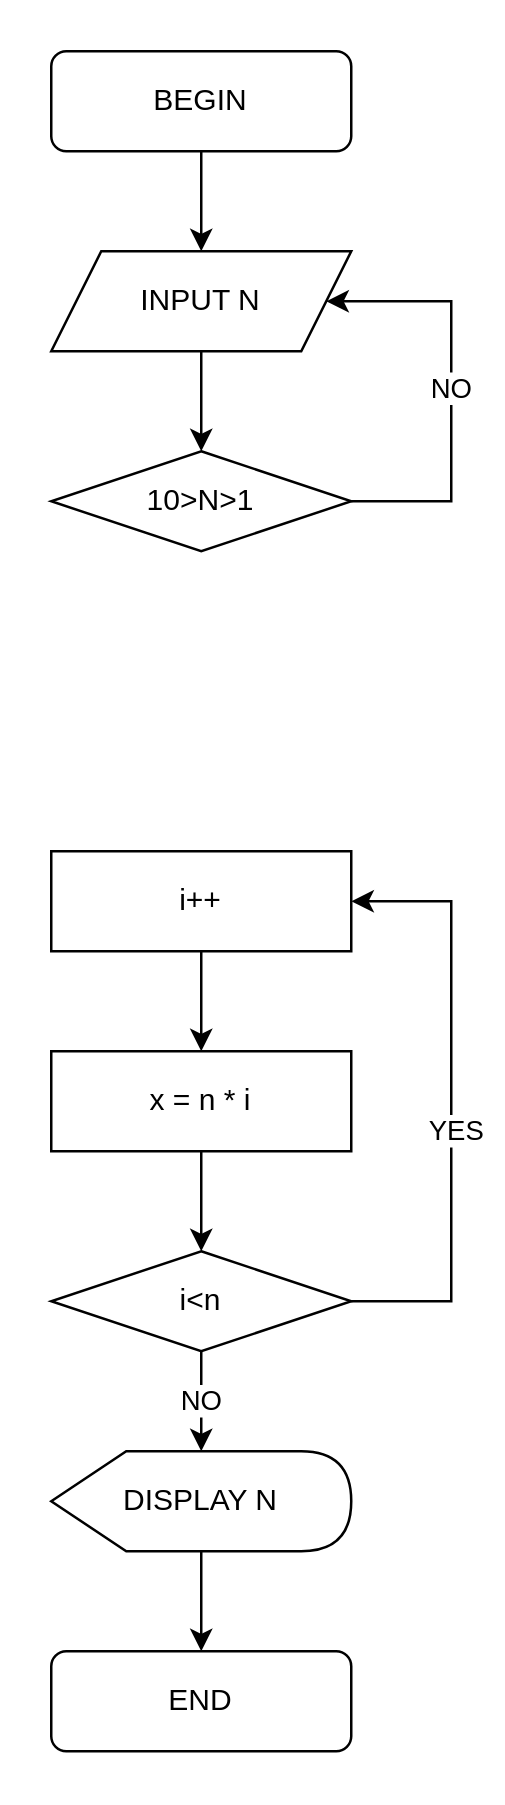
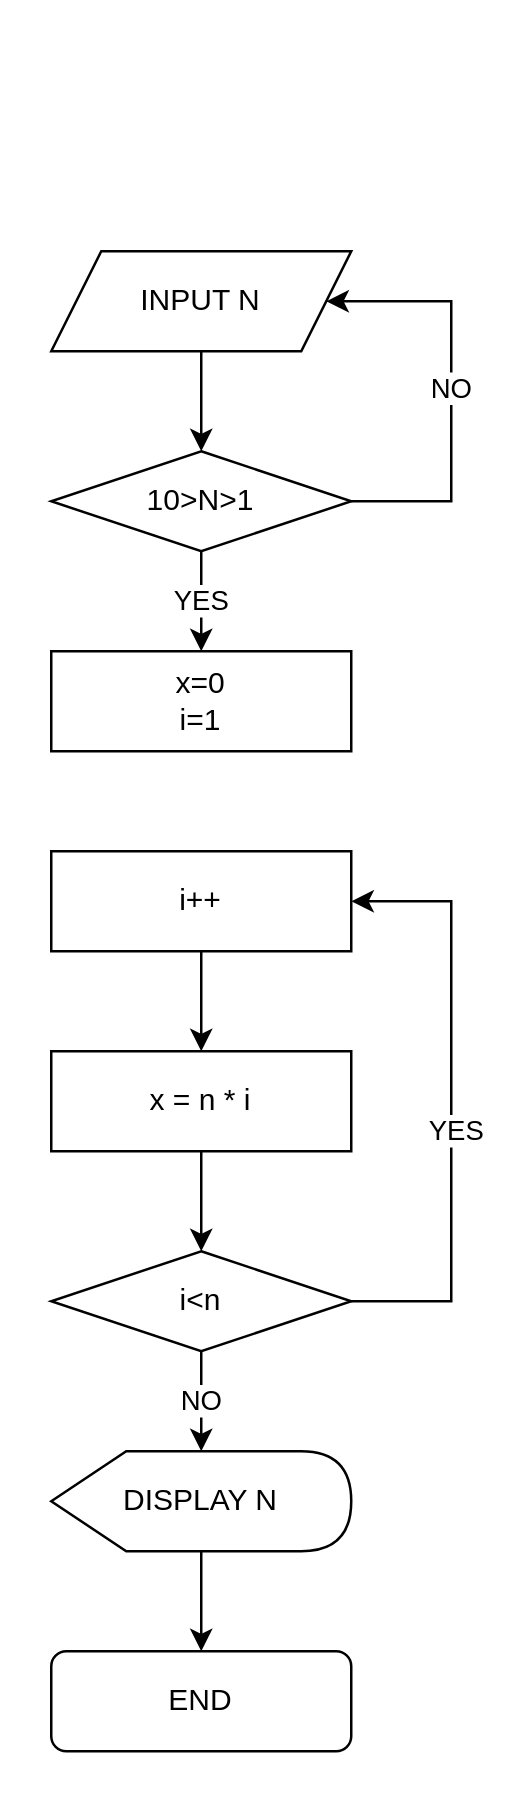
- <mxCell id="4" value="BEGIN" style="rounded=1;whiteSpace=wrap;html=1;" vertex="1" parent="1"><mxGeometry x="20" y="20" width="120" height="40" as="geometry" /></mxCell>
- <mxCell id="3" style="edgeStyle=orthogonalEdgeStyle;rounded=0;orthogonalLoop=1;jettySize=auto;html=1;entryX=0.5;entryY=0;entryDx=0;entryDy=0;" edge="1" parent="1" source="4" target="6"><mxGeometry relative="1" as="geometry" /></mxCell>
+ <mxCell id="7" value="YES" style="edgeStyle=orthogonalEdgeStyle;rounded=0;orthogonalLoop=1;jettySize=auto;html=1;entryX=0.5;entryY=0;entryDx=0;entryDy=0;" edge="1" parent="1" source="9" target="2"><mxGeometry relative="1" as="geometry" /></mxCell>
+ <mxCell id="2" value="x=0&lt;br&gt;i=1" style="rounded=0;whiteSpace=wrap;html=1;" vertex="1" parent="1"><mxGeometry x="20" y="260" width="120" height="40" as="geometry" /></mxCell>
